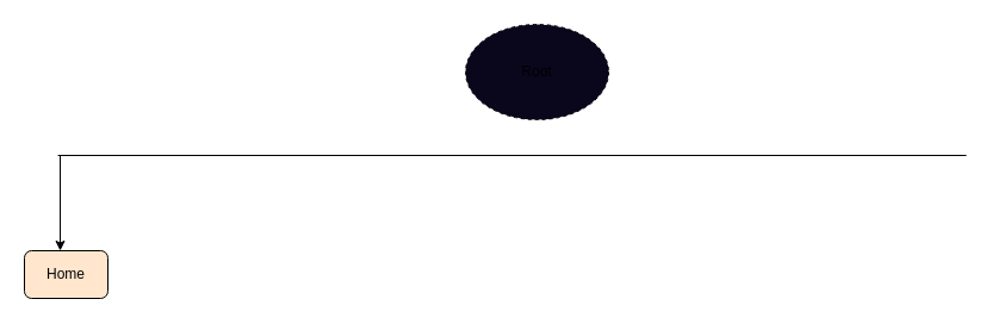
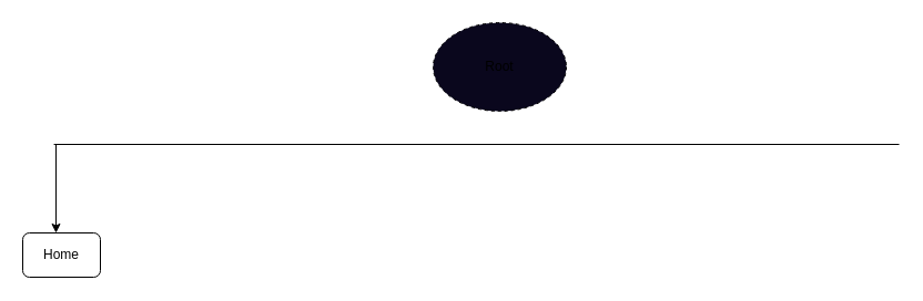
- <mxCell id="5" value="Home" style="rounded=1;whiteSpace=wrap;html=1;fillColor=#ffe6cc;" vertex="1" parent="1"><mxGeometry x="20" y="210" width="70" height="40" as="geometry" /></mxCell>
+ <mxCell id="5" value="Home" style="rounded=1;whiteSpace=wrap;html=1;" vertex="1" parent="1"><mxGeometry x="20" y="210" width="70" height="40" as="geometry" /></mxCell>
